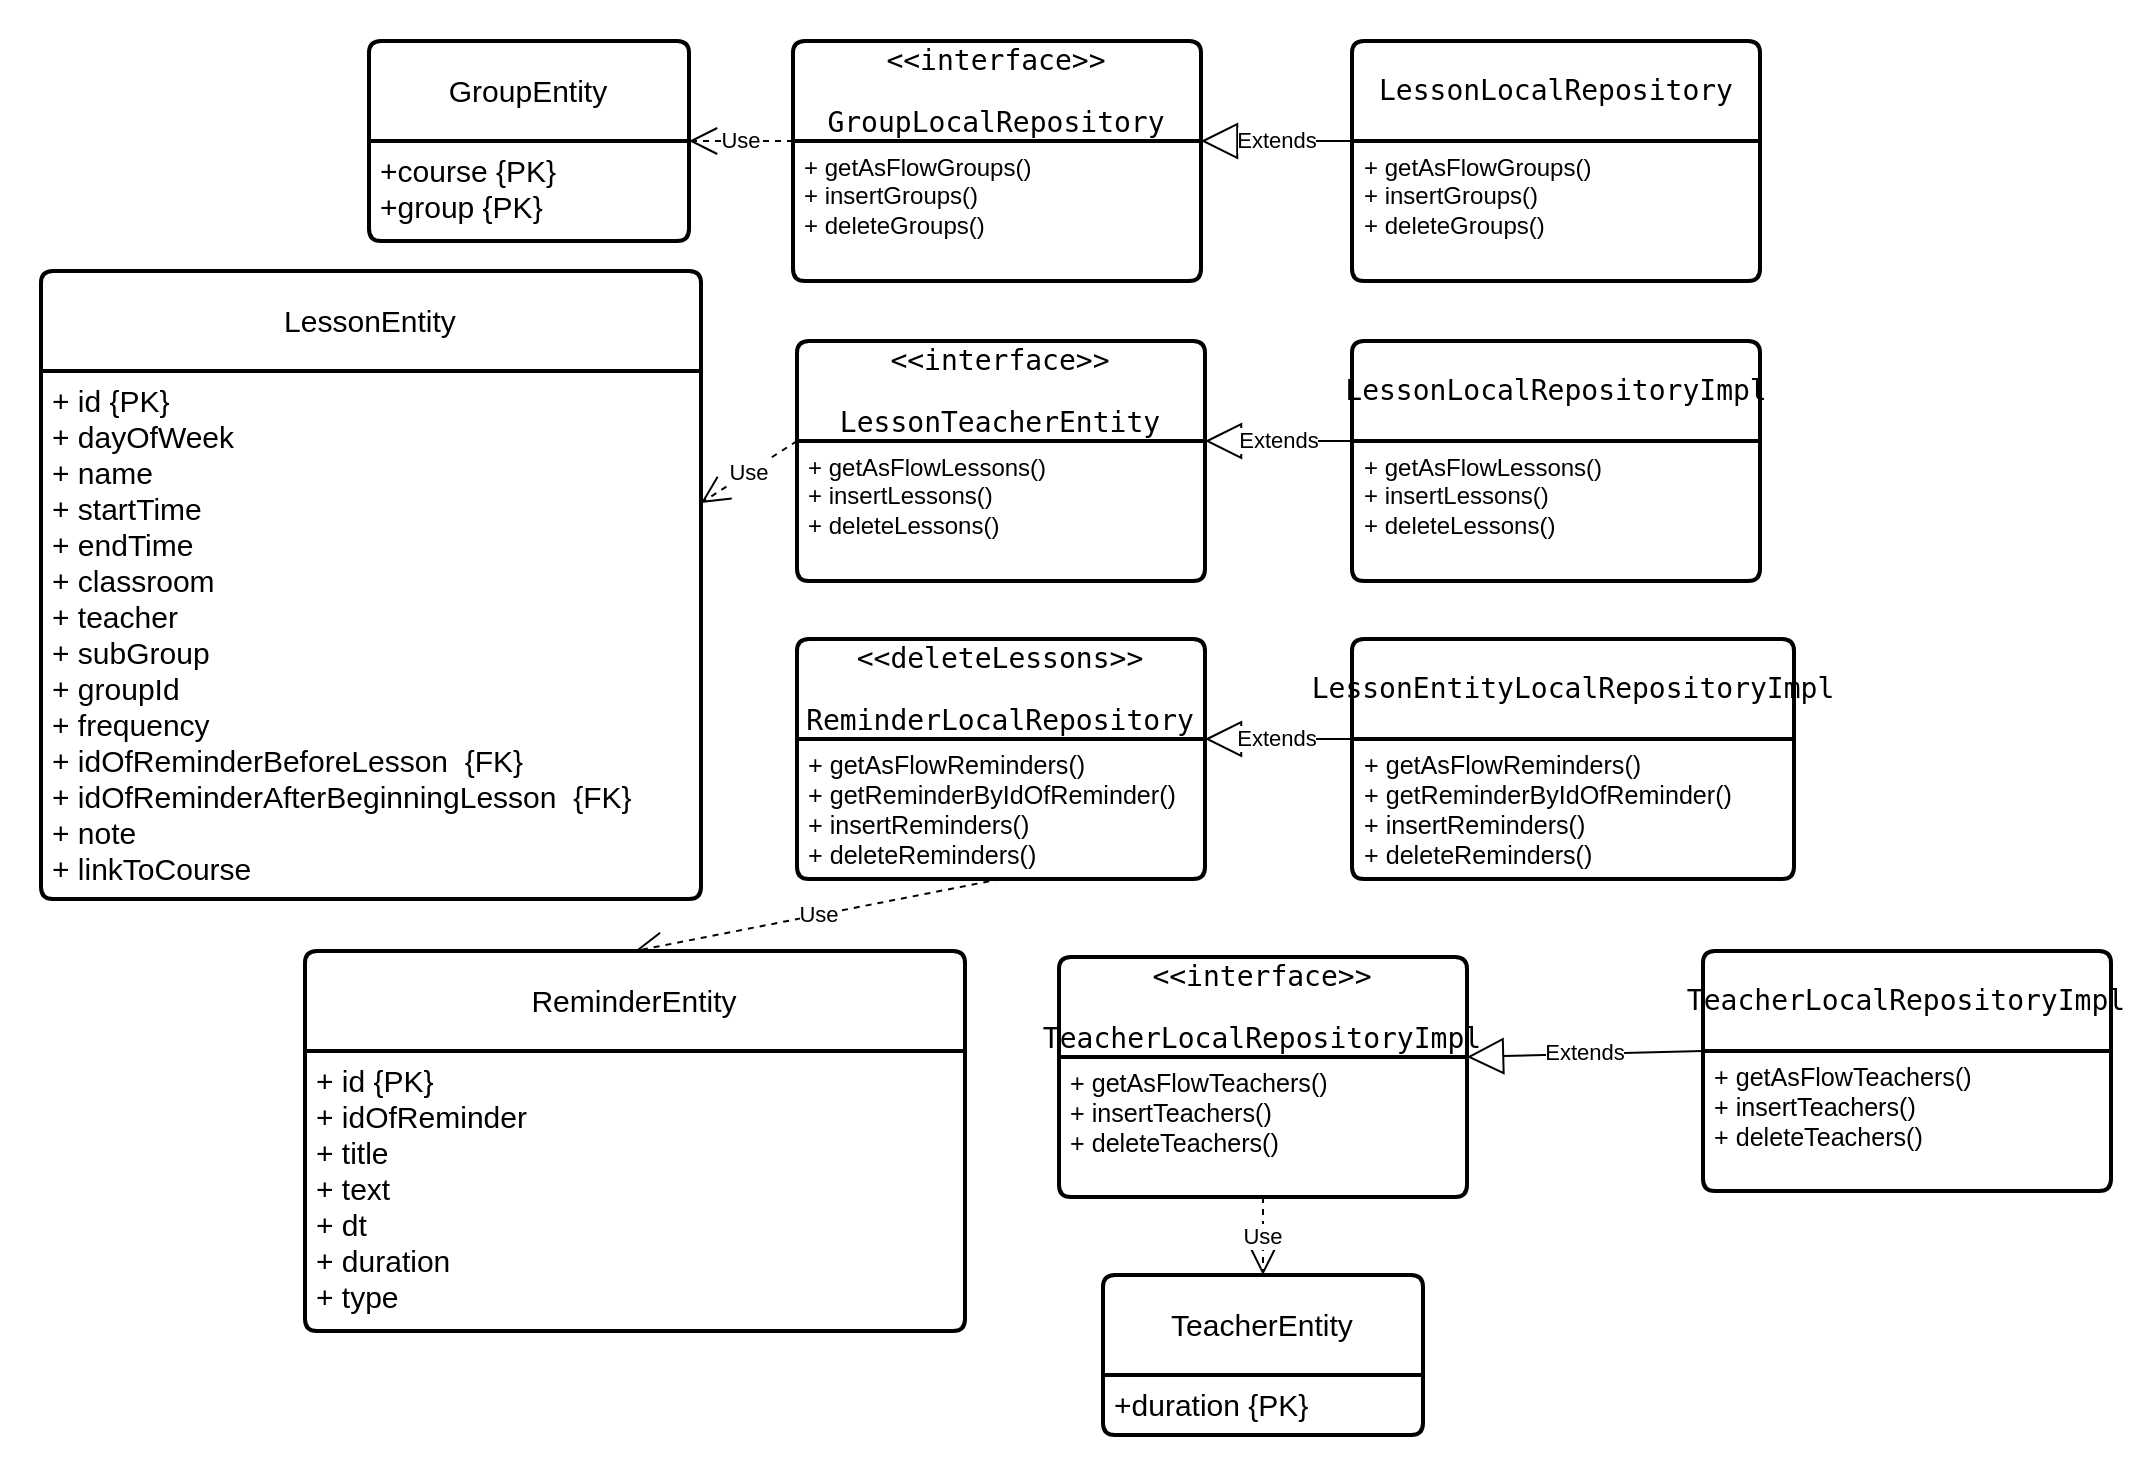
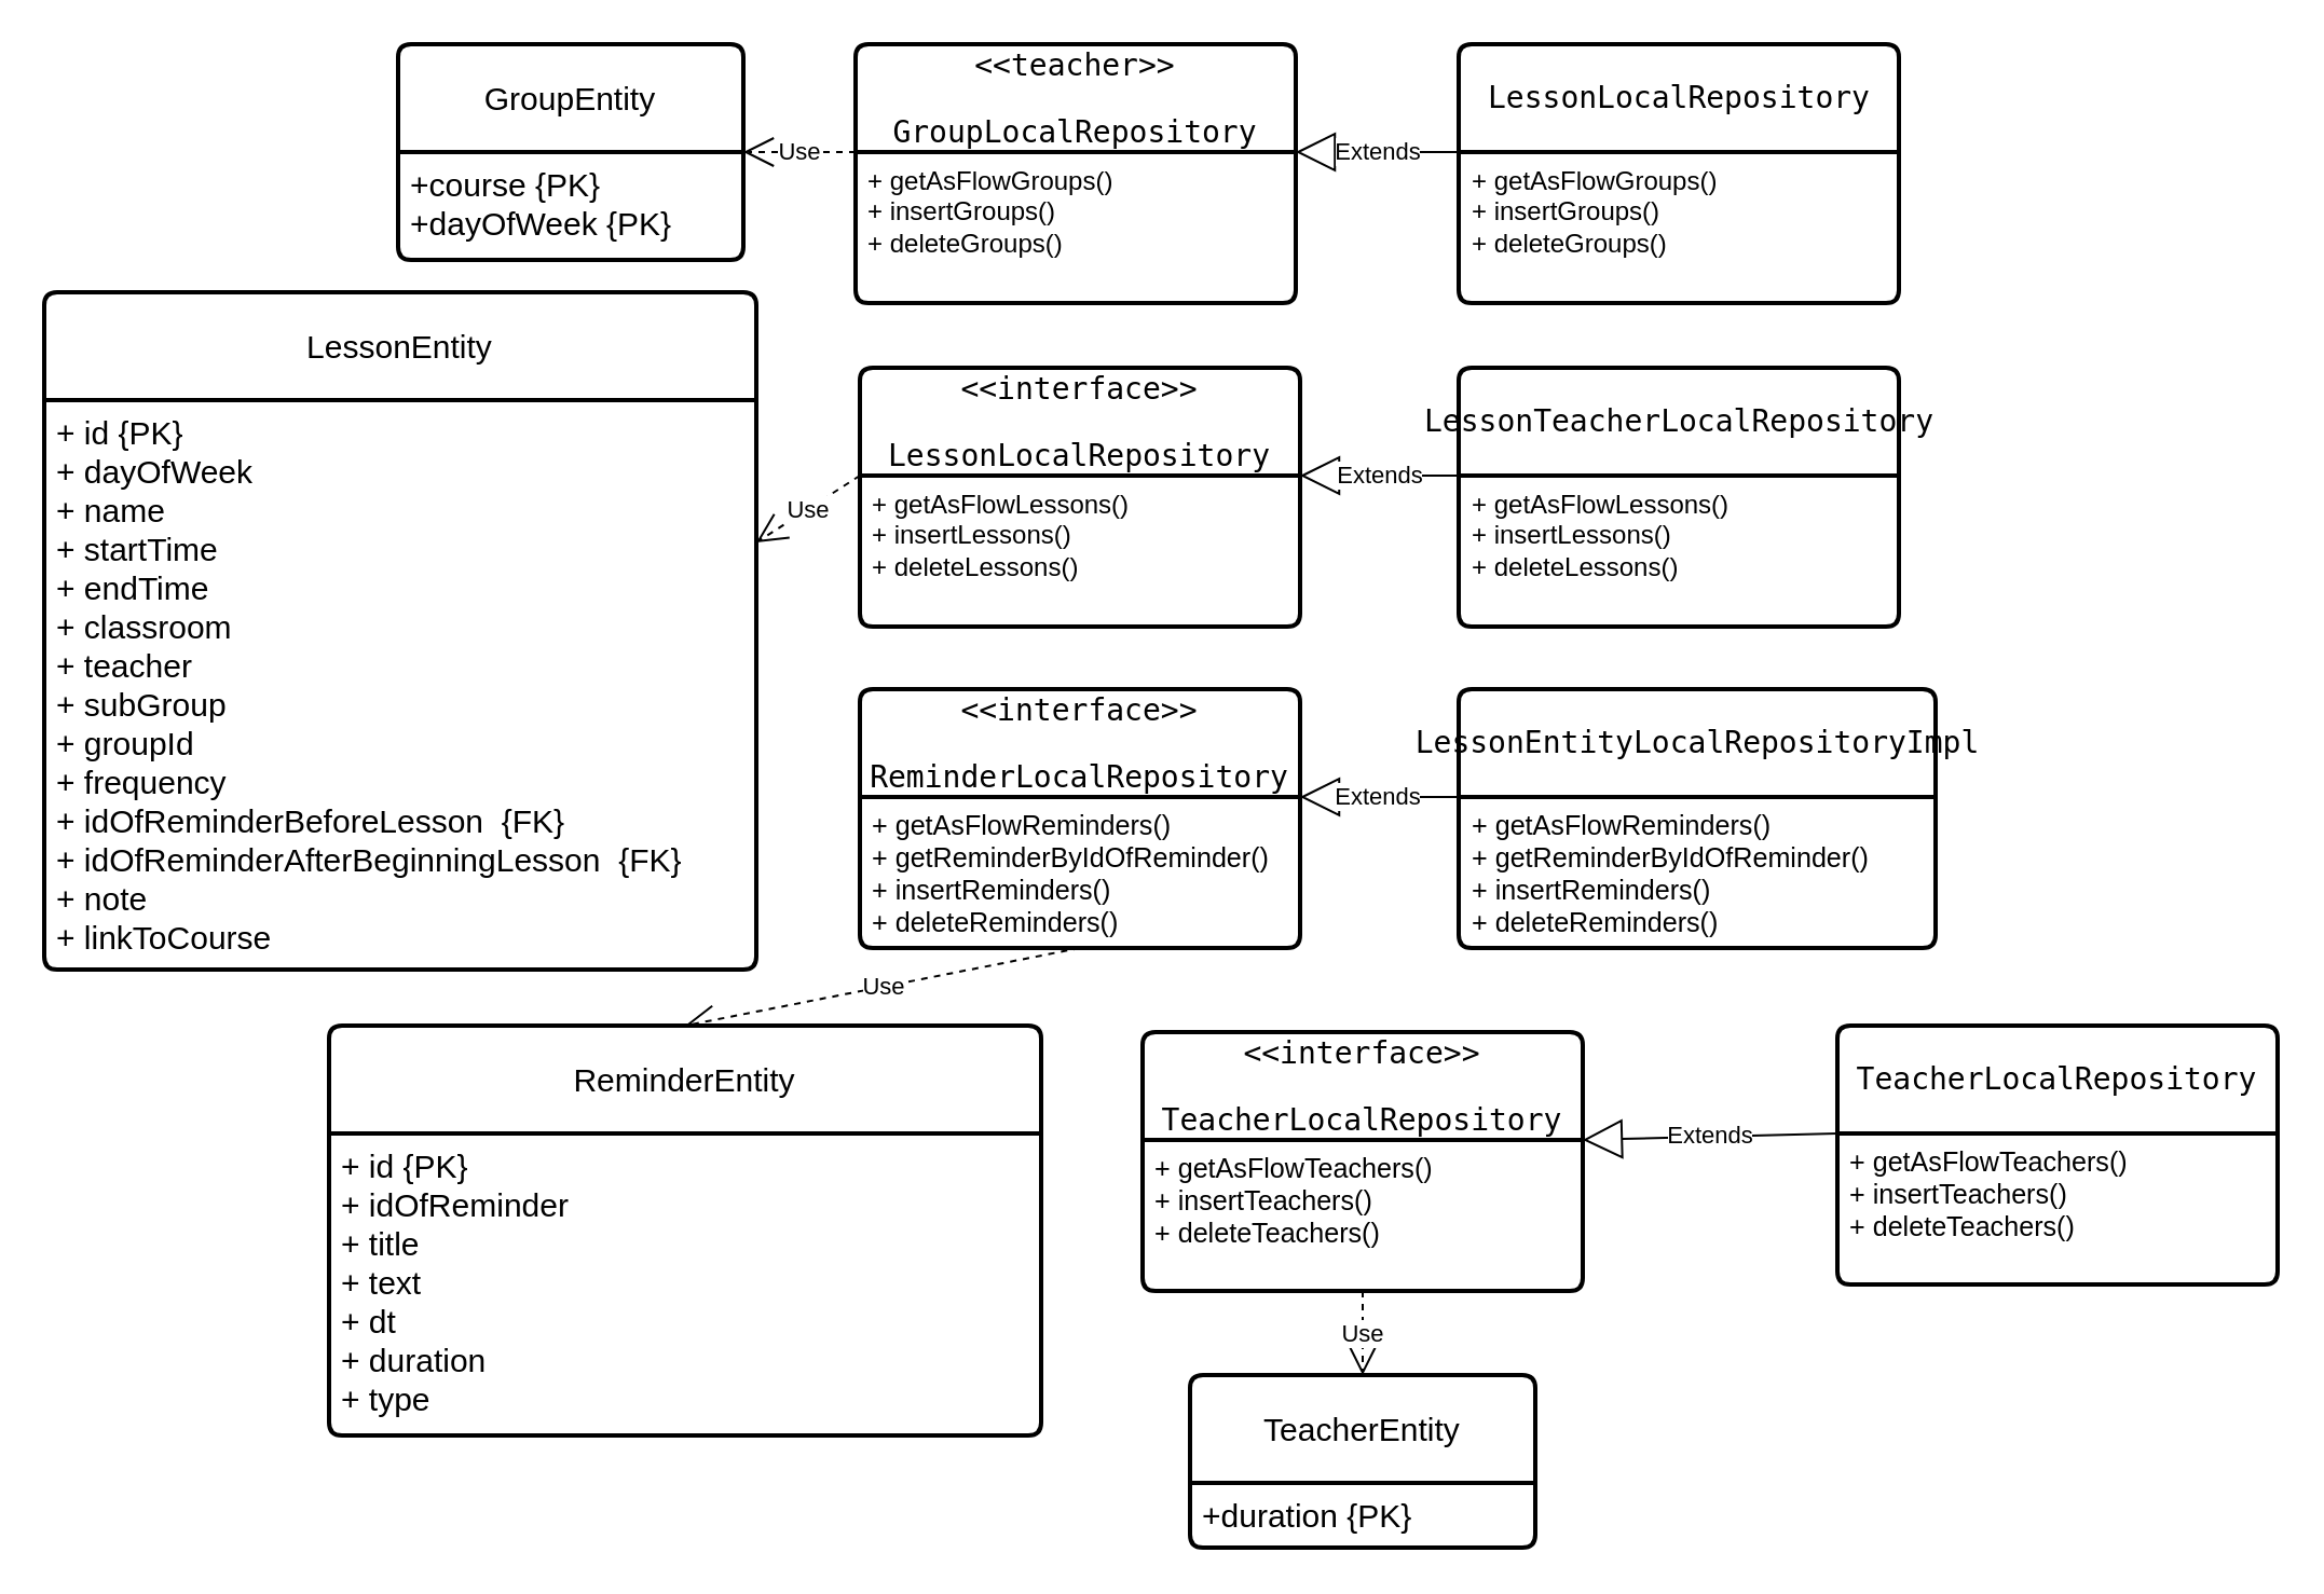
- <mxCell id="2" value="&lt;pre style=&quot;font-family: &amp;quot;Fira Code&amp;quot;, monospace;&quot;&gt;&lt;font style=&quot;color: rgb(0, 0, 0);&quot;&gt;&amp;lt;&amp;lt;interface&amp;gt;&amp;gt;&lt;/font&gt;&lt;/pre&gt;&lt;pre style=&quot;font-family: &amp;quot;Fira Code&amp;quot;, monospace;&quot;&gt;&lt;font style=&quot;color: rgb(0, 0, 0);&quot;&gt;GroupLocalRepository&lt;/font&gt;&lt;/pre&gt;" style="swimlane;childLayout=stackLayout;horizontal=1;startSize=50;horizontalStack=0;rounded=1;fontSize=14;fontStyle=0;strokeWidth=2;resizeParent=0;resizeLast=1;shadow=0;dashed=0;align=center;arcSize=4;whiteSpace=wrap;html=1;" parent="1" vertex="1"><mxGeometry x="396" y="20" width="204" height="120" as="geometry" /></mxCell>
+ <mxCell id="2" value="&lt;pre style=&quot;font-family: &amp;quot;Fira Code&amp;quot;, monospace;&quot;&gt;&lt;font style=&quot;color: rgb(0, 0, 0);&quot;&gt;&amp;lt;&amp;lt;teacher&amp;gt;&amp;gt;&lt;/font&gt;&lt;/pre&gt;&lt;pre style=&quot;font-family: &amp;quot;Fira Code&amp;quot;, monospace;&quot;&gt;&lt;font style=&quot;color: rgb(0, 0, 0);&quot;&gt;GroupLocalRepository&lt;/font&gt;&lt;/pre&gt;" style="swimlane;childLayout=stackLayout;horizontal=1;startSize=50;horizontalStack=0;rounded=1;fontSize=14;fontStyle=0;strokeWidth=2;resizeParent=0;resizeLast=1;shadow=0;dashed=0;align=center;arcSize=4;whiteSpace=wrap;html=1;" parent="1" vertex="1"><mxGeometry x="396" y="20" width="204" height="120" as="geometry" /></mxCell>
- <mxCell id="27" value="+course {PK}&lt;div&gt;+&lt;span style=&quot;background-color: transparent; color: light-dark(rgb(0, 0, 0), rgb(255, 255, 255));&quot;&gt;group {PK}&lt;/span&gt;&lt;/div&gt;" style="align=left;strokeColor=none;fillColor=none;spacingLeft=4;spacingRight=4;fontSize=15;verticalAlign=top;resizable=0;rotatable=0;part=1;html=1;whiteSpace=wrap;" parent="26" vertex="1"><mxGeometry y="50" width="160" height="50" as="geometry" /></mxCell>
+ <mxCell id="27" value="+course {PK}&lt;div&gt;+&lt;span style=&quot;background-color: transparent; color: light-dark(rgb(0, 0, 0), rgb(255, 255, 255));&quot;&gt;dayOfWeek {PK}&lt;/span&gt;&lt;/div&gt;" style="align=left;strokeColor=none;fillColor=none;spacingLeft=4;spacingRight=4;fontSize=15;verticalAlign=top;resizable=0;rotatable=0;part=1;html=1;whiteSpace=wrap;" parent="26" vertex="1"><mxGeometry y="50" width="160" height="50" as="geometry" /></mxCell>
- <mxCell id="4" value="&lt;pre style=&quot;font-family: &amp;quot;Fira Code&amp;quot;, monospace;&quot;&gt;&lt;font style=&quot;color: rgb(0, 0, 0);&quot;&gt;&amp;lt;&amp;lt;interface&amp;gt;&amp;gt;&lt;/font&gt;&lt;/pre&gt;&lt;pre style=&quot;font-family: &amp;quot;Fira Code&amp;quot;, monospace;&quot;&gt;&lt;font style=&quot;color: rgb(0, 0, 0);&quot;&gt;Lesson&lt;/font&gt;TeacherEntity&lt;/pre&gt;" style="swimlane;childLayout=stackLayout;horizontal=1;startSize=50;horizontalStack=0;rounded=1;fontSize=14;fontStyle=0;strokeWidth=2;resizeParent=0;resizeLast=1;shadow=0;dashed=0;align=center;arcSize=4;whiteSpace=wrap;html=1;" parent="1" vertex="1"><mxGeometry x="398" y="170" width="204" height="120" as="geometry" /></mxCell>
+ <mxCell id="4" value="&lt;pre style=&quot;font-family: &amp;quot;Fira Code&amp;quot;, monospace;&quot;&gt;&lt;font style=&quot;color: rgb(0, 0, 0);&quot;&gt;&amp;lt;&amp;lt;interface&amp;gt;&amp;gt;&lt;/font&gt;&lt;/pre&gt;&lt;pre style=&quot;font-family: &amp;quot;Fira Code&amp;quot;, monospace;&quot;&gt;&lt;font style=&quot;color: rgb(0, 0, 0);&quot;&gt;Lesson&lt;/font&gt;LocalRepository&lt;/pre&gt;" style="swimlane;childLayout=stackLayout;horizontal=1;startSize=50;horizontalStack=0;rounded=1;fontSize=14;fontStyle=0;strokeWidth=2;resizeParent=0;resizeLast=1;shadow=0;dashed=0;align=center;arcSize=4;whiteSpace=wrap;html=1;" parent="1" vertex="1"><mxGeometry x="398" y="170" width="204" height="120" as="geometry" /></mxCell>
- <mxCell id="16" value="&lt;pre style=&quot;font-family: &amp;quot;Fira Code&amp;quot;, monospace;&quot;&gt;&lt;font style=&quot;background-color: transparent; white-space: normal; color: rgb(0, 0, 0);&quot;&gt;Lesson&lt;/font&gt;&lt;span style=&quot;background-color: transparent; color: light-dark(rgb(0, 0, 0), rgb(255, 255, 255)); white-space: normal;&quot;&gt;LocalRepositoryImpl&lt;/span&gt;&lt;/pre&gt;" style="swimlane;childLayout=stackLayout;horizontal=1;startSize=50;horizontalStack=0;rounded=1;fontSize=14;fontStyle=0;strokeWidth=2;resizeParent=0;resizeLast=1;shadow=0;dashed=0;align=center;arcSize=4;whiteSpace=wrap;html=1;" parent="1" vertex="1"><mxGeometry x="675.5" y="170" width="204" height="120" as="geometry" /></mxCell>
+ <mxCell id="16" value="&lt;pre style=&quot;font-family: &amp;quot;Fira Code&amp;quot;, monospace;&quot;&gt;&lt;font style=&quot;background-color: transparent; white-space: normal; color: rgb(0, 0, 0);&quot;&gt;Lesson&lt;/font&gt;&lt;span style=&quot;background-color: transparent; color: light-dark(rgb(0, 0, 0), rgb(255, 255, 255)); white-space: normal;&quot;&gt;TeacherLocalRepository&lt;/span&gt;&lt;/pre&gt;" style="swimlane;childLayout=stackLayout;horizontal=1;startSize=50;horizontalStack=0;rounded=1;fontSize=14;fontStyle=0;strokeWidth=2;resizeParent=0;resizeLast=1;shadow=0;dashed=0;align=center;arcSize=4;whiteSpace=wrap;html=1;" parent="1" vertex="1"><mxGeometry x="675.5" y="170" width="204" height="120" as="geometry" /></mxCell>
- <mxCell id="6" value="&lt;pre style=&quot;font-family: &amp;quot;Fira Code&amp;quot;, monospace;&quot;&gt;&lt;font style=&quot;color: rgb(0, 0, 0);&quot;&gt;&amp;lt;&amp;lt;deleteLessons&amp;gt;&amp;gt;&lt;/font&gt;&lt;/pre&gt;&lt;pre style=&quot;font-family: &amp;quot;Fira Code&amp;quot;, monospace;&quot;&gt;&lt;font style=&quot;color: rgb(0, 0, 0);&quot;&gt;Reminder&lt;/font&gt;LocalRepository&lt;/pre&gt;" style="swimlane;childLayout=stackLayout;horizontal=1;startSize=50;horizontalStack=0;rounded=1;fontSize=14;fontStyle=0;strokeWidth=2;resizeParent=0;resizeLast=1;shadow=0;dashed=0;align=center;arcSize=4;whiteSpace=wrap;html=1;" parent="1" vertex="1"><mxGeometry x="398" y="319" width="204" height="120" as="geometry" /></mxCell>
+ <mxCell id="6" value="&lt;pre style=&quot;font-family: &amp;quot;Fira Code&amp;quot;, monospace;&quot;&gt;&lt;font style=&quot;color: rgb(0, 0, 0);&quot;&gt;&amp;lt;&amp;lt;interface&amp;gt;&amp;gt;&lt;/font&gt;&lt;/pre&gt;&lt;pre style=&quot;font-family: &amp;quot;Fira Code&amp;quot;, monospace;&quot;&gt;&lt;font style=&quot;color: rgb(0, 0, 0);&quot;&gt;Reminder&lt;/font&gt;LocalRepository&lt;/pre&gt;" style="swimlane;childLayout=stackLayout;horizontal=1;startSize=50;horizontalStack=0;rounded=1;fontSize=14;fontStyle=0;strokeWidth=2;resizeParent=0;resizeLast=1;shadow=0;dashed=0;align=center;arcSize=4;whiteSpace=wrap;html=1;" parent="1" vertex="1"><mxGeometry x="398" y="319" width="204" height="120" as="geometry" /></mxCell>
- <mxCell id="11" value="&lt;pre style=&quot;font-family: &amp;quot;Fira Code&amp;quot;, monospace;&quot;&gt;&lt;span style=&quot;background-color: transparent; color: light-dark(rgb(0, 0, 0), rgb(255, 255, 255)); white-space: normal;&quot;&gt;TeacherLocalRepositoryImpl&lt;/span&gt;&lt;/pre&gt;" style="swimlane;childLayout=stackLayout;horizontal=1;startSize=50;horizontalStack=0;rounded=1;fontSize=14;fontStyle=0;strokeWidth=2;resizeParent=0;resizeLast=1;shadow=0;dashed=0;align=center;arcSize=4;whiteSpace=wrap;html=1;" parent="1" vertex="1"><mxGeometry x="851" y="475" width="204" height="120" as="geometry" /></mxCell>
+ <mxCell id="11" value="&lt;pre style=&quot;font-family: &amp;quot;Fira Code&amp;quot;, monospace;&quot;&gt;&lt;span style=&quot;background-color: transparent; color: light-dark(rgb(0, 0, 0), rgb(255, 255, 255)); white-space: normal;&quot;&gt;TeacherLocalRepository&lt;/span&gt;&lt;/pre&gt;" style="swimlane;childLayout=stackLayout;horizontal=1;startSize=50;horizontalStack=0;rounded=1;fontSize=14;fontStyle=0;strokeWidth=2;resizeParent=0;resizeLast=1;shadow=0;dashed=0;align=center;arcSize=4;whiteSpace=wrap;html=1;" parent="1" vertex="1"><mxGeometry x="851" y="475" width="204" height="120" as="geometry" /></mxCell>
- <mxCell id="8" value="&lt;pre style=&quot;font-family: &amp;quot;Fira Code&amp;quot;, monospace;&quot;&gt;&lt;font style=&quot;color: rgb(0, 0, 0);&quot;&gt;&amp;lt;&amp;lt;interface&amp;gt;&amp;gt;&lt;/font&gt;&lt;/pre&gt;&lt;pre style=&quot;font-family: &amp;quot;Fira Code&amp;quot;, monospace;&quot;&gt;TeacherLocalRepositoryImpl&lt;/pre&gt;" style="swimlane;childLayout=stackLayout;horizontal=1;startSize=50;horizontalStack=0;rounded=1;fontSize=14;fontStyle=0;strokeWidth=2;resizeParent=0;resizeLast=1;shadow=0;dashed=0;align=center;arcSize=4;whiteSpace=wrap;html=1;" parent="1" vertex="1"><mxGeometry x="529" y="478" width="204" height="120" as="geometry" /></mxCell>
+ <mxCell id="8" value="&lt;pre style=&quot;font-family: &amp;quot;Fira Code&amp;quot;, monospace;&quot;&gt;&lt;font style=&quot;color: rgb(0, 0, 0);&quot;&gt;&amp;lt;&amp;lt;interface&amp;gt;&amp;gt;&lt;/font&gt;&lt;/pre&gt;&lt;pre style=&quot;font-family: &amp;quot;Fira Code&amp;quot;, monospace;&quot;&gt;TeacherLocalRepository&lt;/pre&gt;" style="swimlane;childLayout=stackLayout;horizontal=1;startSize=50;horizontalStack=0;rounded=1;fontSize=14;fontStyle=0;strokeWidth=2;resizeParent=0;resizeLast=1;shadow=0;dashed=0;align=center;arcSize=4;whiteSpace=wrap;html=1;" parent="1" vertex="1"><mxGeometry x="529" y="478" width="204" height="120" as="geometry" /></mxCell>
